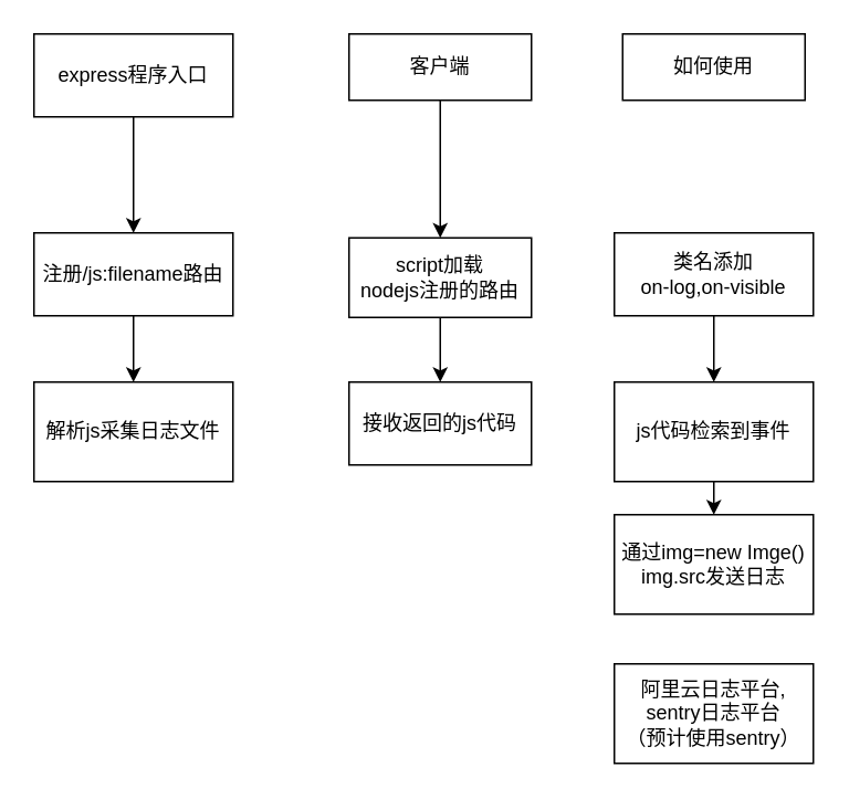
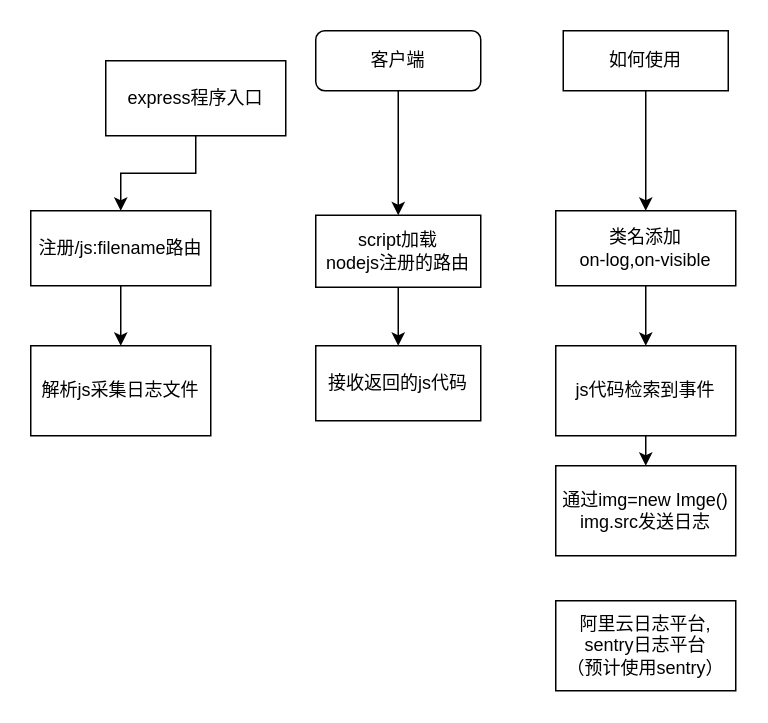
- <mxCell id="8" value="客户端" style="rounded=0;whiteSpace=wrap;html=1;" parent="1" vertex="1"><mxGeometry x="210" y="20" width="110" height="40" as="geometry" /></mxCell>
+ <mxCell id="8" value="客户端" style="whiteSpace=wrap;html=1;rounded=1;" parent="1" vertex="1"><mxGeometry x="210" y="20" width="110" height="40" as="geometry" /></mxCell>
- <mxCell id="3" value="express程序入口" style="rounded=0;whiteSpace=wrap;html=1;" parent="1" vertex="1"><mxGeometry x="20" y="20" width="120" height="50" as="geometry" /></mxCell>
+ <mxCell id="3" value="express程序入口" style="rounded=0;whiteSpace=wrap;html=1;" parent="1" vertex="1"><mxGeometry x="70" y="40" width="120" height="50" as="geometry" /></mxCell>
+ <mxCell id="12" style="edgeStyle=orthogonalEdgeStyle;rounded=0;orthogonalLoop=1;jettySize=auto;html=1;" parent="1" source="13" target="15" edge="1"><mxGeometry relative="1" as="geometry" /></mxCell>
